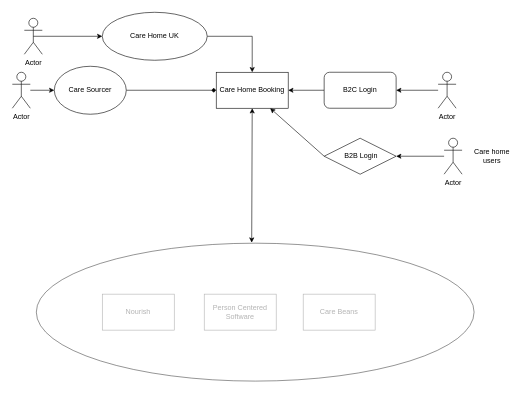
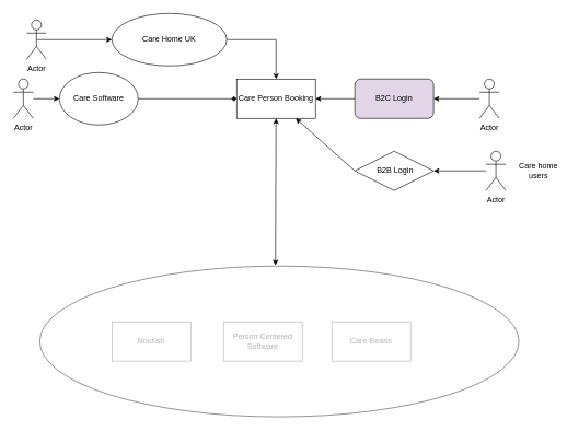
- <mxCell id="9" value="Care Sourcer" style="ellipse;whiteSpace=wrap;html=1;" vertex="1" parent="1"><mxGeometry x="90" y="110" width="120" height="80" as="geometry" /></mxCell>
+ <mxCell id="9" value="Care Software" style="ellipse;whiteSpace=wrap;html=1;" vertex="1" parent="1"><mxGeometry x="90" y="110" width="120" height="80" as="geometry" /></mxCell>
- <mxCell id="2" value="Care Home Booking" style="rounded=0;whiteSpace=wrap;html=1;" vertex="1" parent="1"><mxGeometry x="360" y="120" width="120" height="60" as="geometry" /></mxCell>
+ <mxCell id="2" value="Care Person Booking" style="rounded=0;whiteSpace=wrap;html=1;" vertex="1" parent="1"><mxGeometry x="360" y="120" width="120" height="60" as="geometry" /></mxCell>
- <mxCell id="17" value="B2C Login" style="rounded=1;whiteSpace=wrap;html=1;" vertex="1" parent="1"><mxGeometry x="540" y="120" width="120" height="60" as="geometry" /></mxCell>
+ <mxCell id="17" value="B2C Login" style="rounded=1;whiteSpace=wrap;html=1;fillColor=#e1d5e7;" vertex="1" parent="1"><mxGeometry x="540" y="120" width="120" height="60" as="geometry" /></mxCell>
